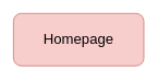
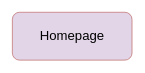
- <mxCell id="2" value="&lt;font style=&quot;font-size: 22px;&quot;&gt;Homepage&lt;/font&gt;" style="rounded=1;whiteSpace=wrap;html=1;fillColor=#f8cecc;strokeColor=#b85450;" vertex="1" parent="1"><mxGeometry x="20" y="20" width="200" height="80" as="geometry" /></mxCell>
+ <mxCell id="2" value="&lt;font style=&quot;font-size: 22px;&quot;&gt;Homepage&lt;/font&gt;" style="rounded=1;whiteSpace=wrap;html=1;fillColor=#e1d5e7;strokeColor=#b85450;" vertex="1" parent="1"><mxGeometry x="20" y="20" width="200" height="80" as="geometry" /></mxCell>
